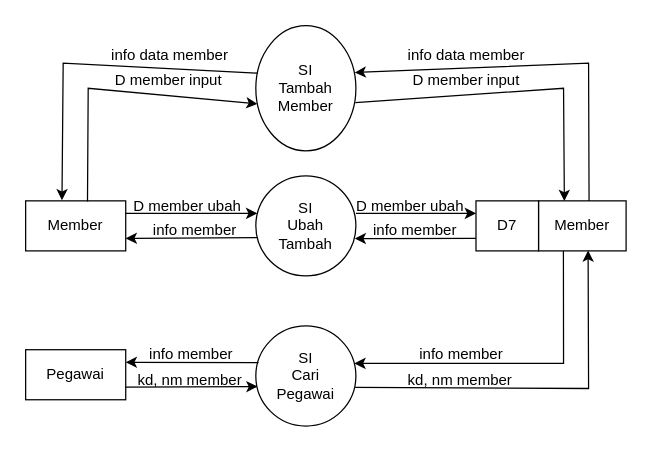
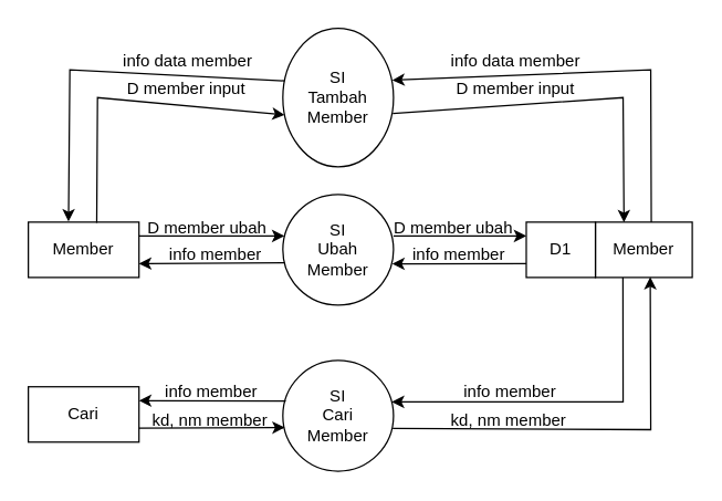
- <mxCell id="3" value="SI&lt;div&gt;Ubah&lt;br&gt;&lt;div&gt;Tambah&lt;/div&gt;&lt;/div&gt;" style="ellipse;whiteSpace=wrap;html=1;" parent="1" vertex="1"><mxGeometry x="204" y="140" width="80" height="80" as="geometry" /></mxCell>
+ <mxCell id="3" value="SI&lt;div&gt;Ubah&lt;br&gt;&lt;div&gt;Member&lt;/div&gt;&lt;/div&gt;" style="ellipse;whiteSpace=wrap;html=1;" parent="1" vertex="1"><mxGeometry x="204" y="140" width="80" height="80" as="geometry" /></mxCell>
- <mxCell id="11" value="D7" style="rounded=0;whiteSpace=wrap;html=1;" parent="1" vertex="1"><mxGeometry x="380" y="160" width="50" height="40" as="geometry" /></mxCell>
+ <mxCell id="11" value="D1" style="rounded=0;whiteSpace=wrap;html=1;" parent="1" vertex="1"><mxGeometry x="380" y="160" width="50" height="40" as="geometry" /></mxCell>
- <mxCell id="30" value="Pegawai" style="rounded=0;whiteSpace=wrap;html=1;" parent="1" vertex="1"><mxGeometry x="20" y="279" width="80" height="40" as="geometry" /></mxCell>
+ <mxCell id="30" value="Cari" style="rounded=0;whiteSpace=wrap;html=1;" parent="1" vertex="1"><mxGeometry x="20" y="279" width="80" height="40" as="geometry" /></mxCell>
- <mxCell id="5" value="SI&lt;div&gt;Cari&lt;br&gt;&lt;div&gt;Pegawai&lt;/div&gt;&lt;/div&gt;" style="ellipse;whiteSpace=wrap;html=1;" parent="1" vertex="1"><mxGeometry x="204" y="260" width="80" height="80" as="geometry" /></mxCell>
+ <mxCell id="5" value="SI&lt;div&gt;Cari&lt;br&gt;&lt;div&gt;Member&lt;/div&gt;&lt;/div&gt;" style="ellipse;whiteSpace=wrap;html=1;" parent="1" vertex="1"><mxGeometry x="204" y="260" width="80" height="80" as="geometry" /></mxCell>
